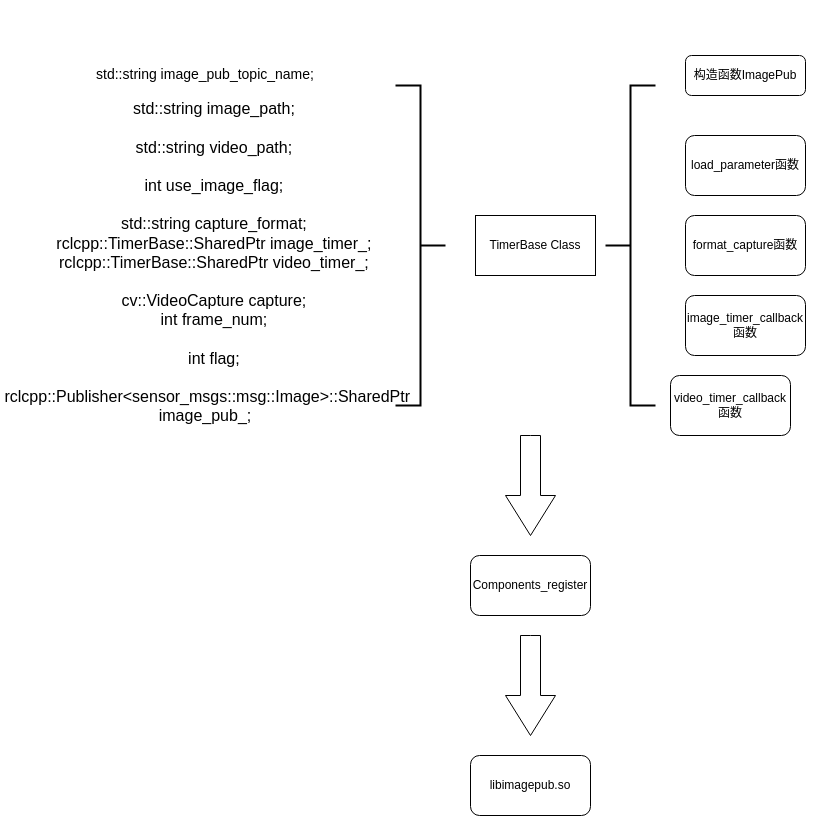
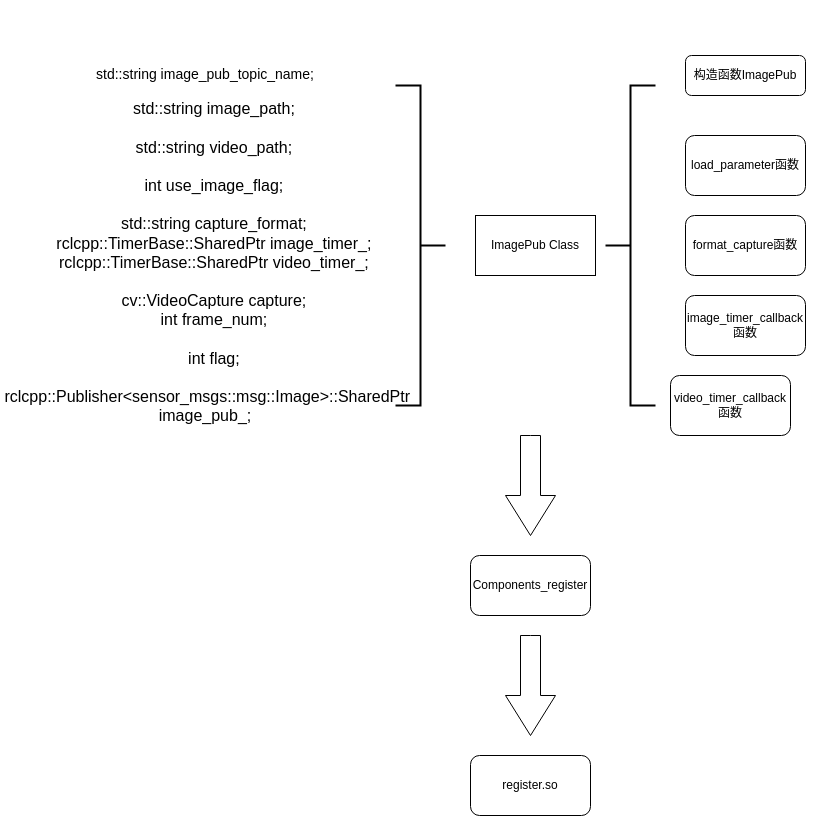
- <mxCell id="2" value="TimerBase Class" style="rounded=0;whiteSpace=wrap;html=1;" vertex="1" parent="1"><mxGeometry x="400" y="215" width="120" height="60" as="geometry" /></mxCell>
+ <mxCell id="2" value="ImagePub Class" style="rounded=0;whiteSpace=wrap;html=1;" vertex="1" parent="1"><mxGeometry x="400" y="215" width="120" height="60" as="geometry" /></mxCell>
- <mxCell id="14" value="libimagepub.so" style="rounded=1;whiteSpace=wrap;html=1;" vertex="1" parent="1"><mxGeometry x="395" y="755" width="120" height="60" as="geometry" /></mxCell>
+ <mxCell id="14" value="register.so" style="rounded=1;whiteSpace=wrap;html=1;" vertex="1" parent="1"><mxGeometry x="395" y="755" width="120" height="60" as="geometry" /></mxCell>
